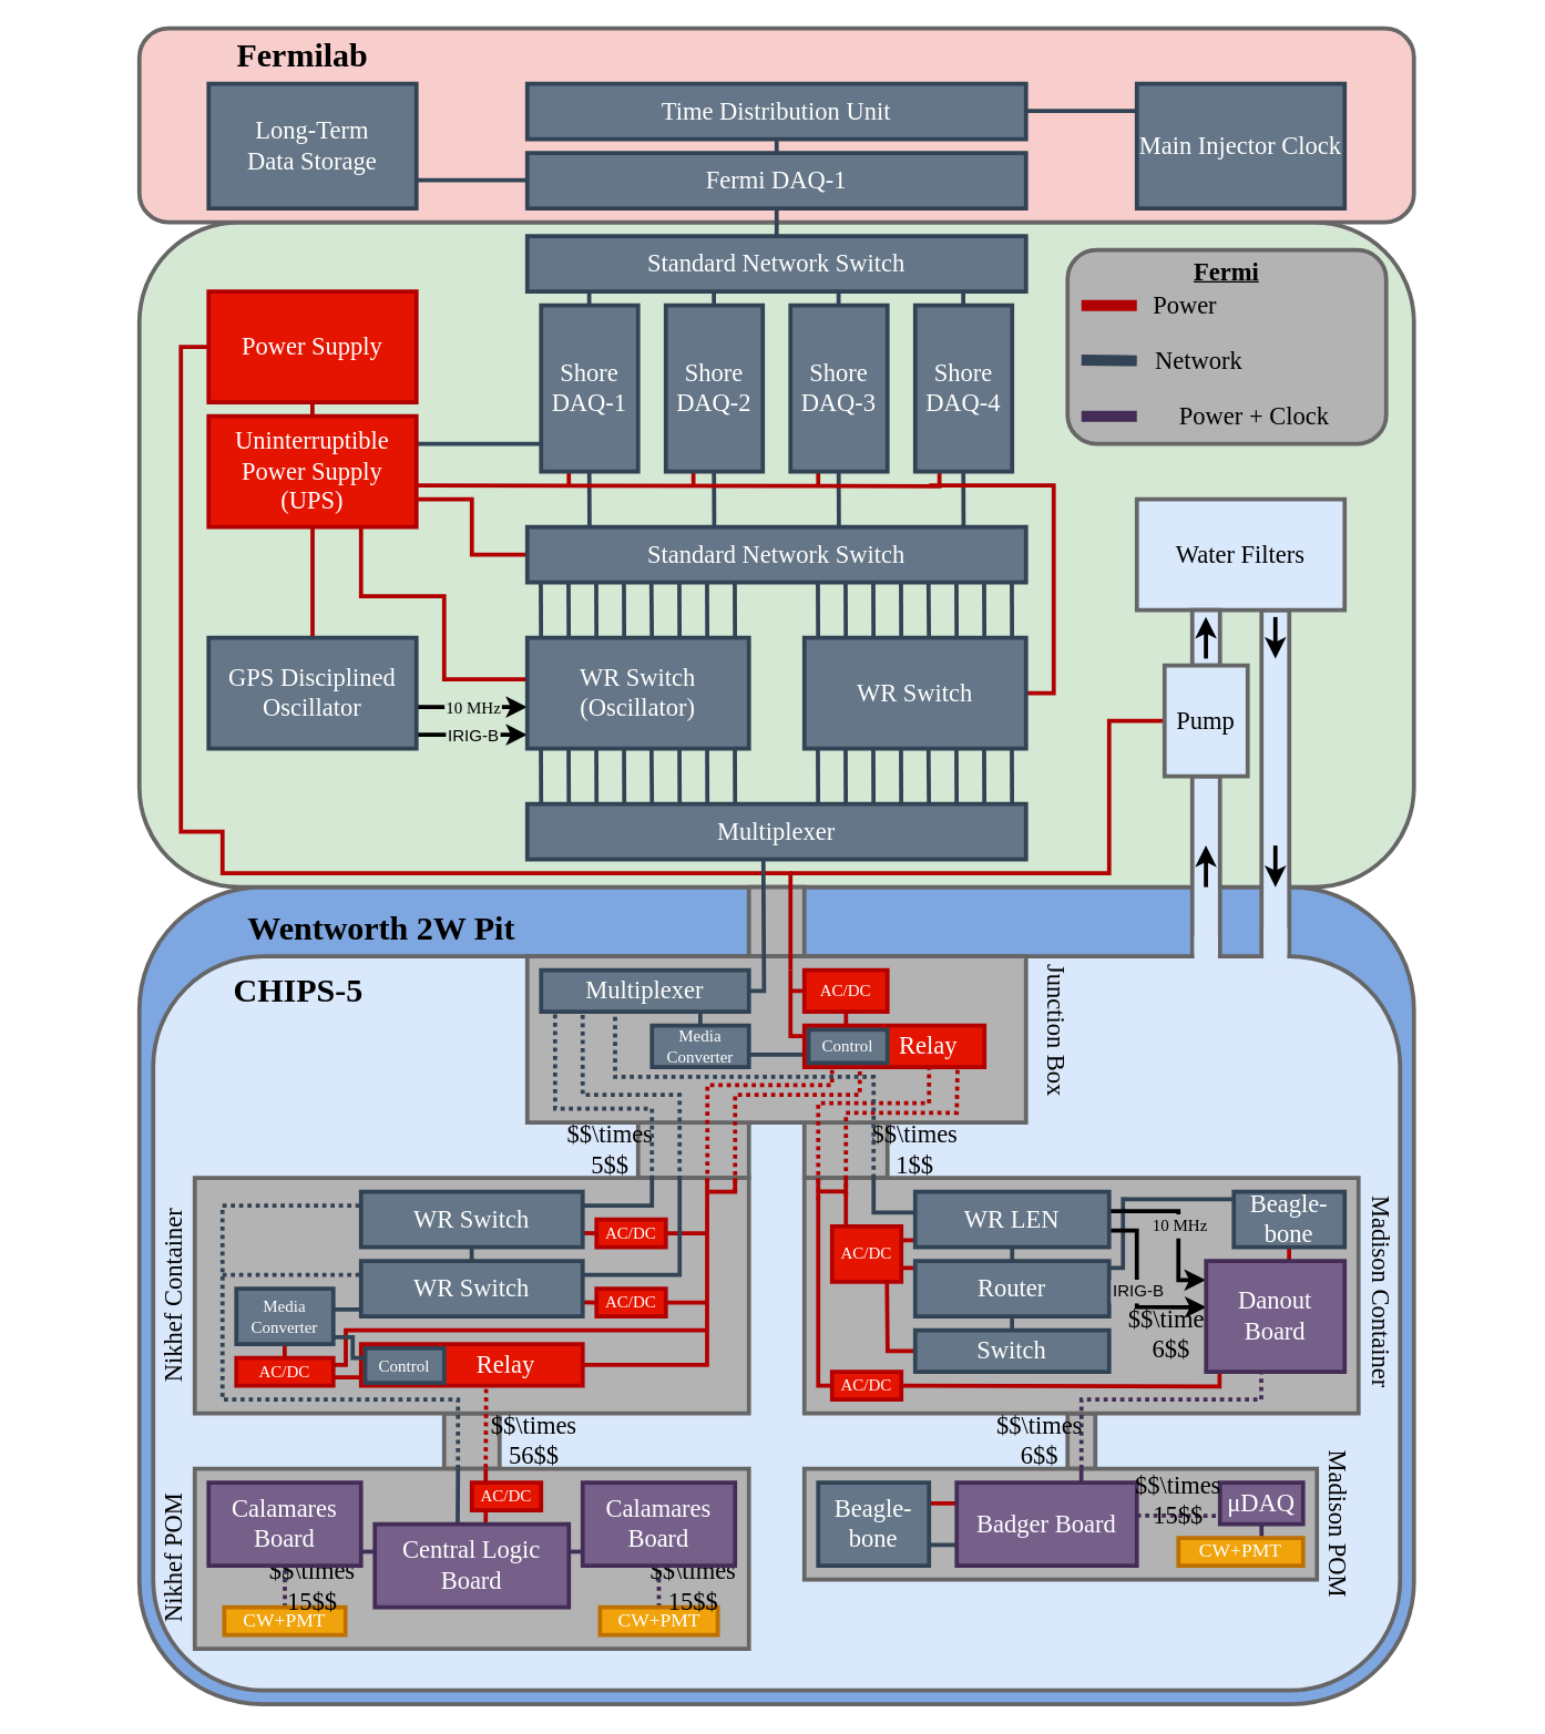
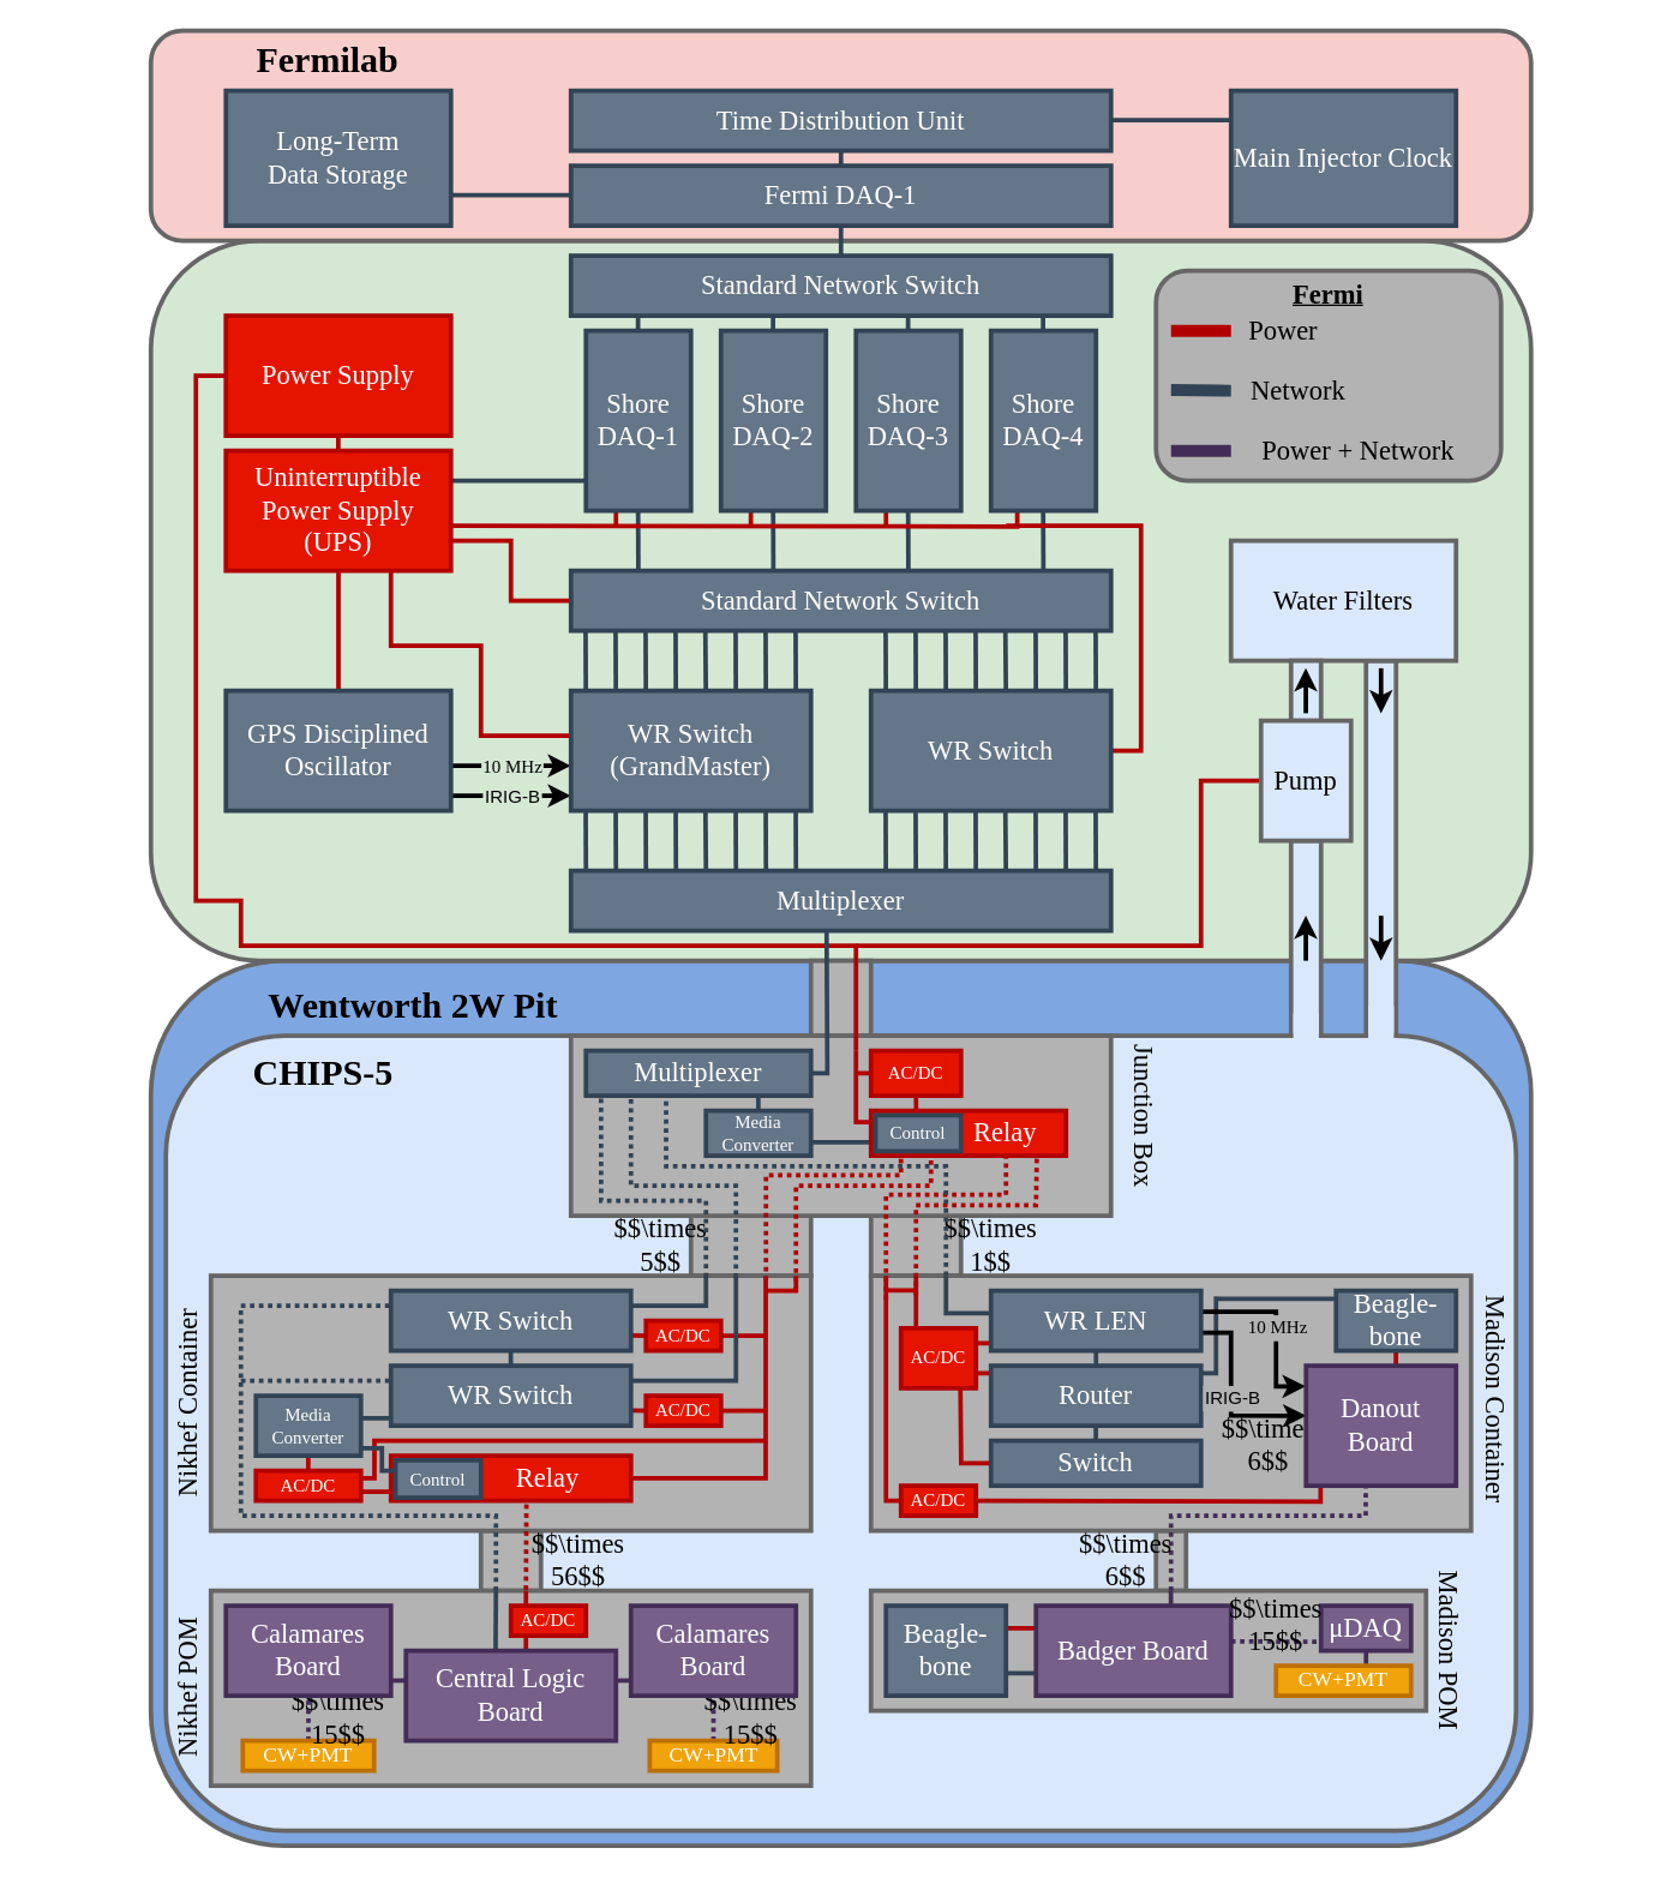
- <mxCell id="215" value="&lt;font style=&quot;font-size: 18px&quot; face=&quot;lmodern&quot;&gt;Power + Clock&lt;br&gt;&lt;/font&gt;" style="text;html=1;strokeColor=none;fillColor=none;align=center;verticalAlign=middle;whiteSpace=wrap;rounded=0;" parent="1" vertex="1"><mxGeometry x="820" y="290" width="170" height="20" as="geometry" /></mxCell>
+ <mxCell id="215" value="&lt;font style=&quot;font-size: 18px&quot; face=&quot;lmodern&quot;&gt;Power + Network&lt;br&gt;&lt;/font&gt;" style="text;html=1;strokeColor=none;fillColor=none;align=center;verticalAlign=middle;whiteSpace=wrap;rounded=0;" parent="1" vertex="1"><mxGeometry x="820" y="290" width="170" height="20" as="geometry" /></mxCell>
- <mxCell id="114" value="&lt;font style=&quot;font-size: 18px&quot; face=&quot;lmodern&quot;&gt;WR Switch (&lt;/font&gt;&lt;font style=&quot;font-size: 18px&quot; face=&quot;lmodern&quot;&gt;&lt;font style=&quot;font-size: 18px&quot; face=&quot;lmodern&quot;&gt;Oscillator&lt;/font&gt;)&lt;br&gt;&lt;/font&gt;" style="rounded=0;whiteSpace=wrap;html=1;fillColor=#647687;strokeWidth=3;fontColor=#ffffff;strokeColor=#314354;" parent="1" vertex="1"><mxGeometry x="380" y="460" width="160" height="80" as="geometry" /></mxCell>
+ <mxCell id="114" value="&lt;font style=&quot;font-size: 18px&quot; face=&quot;lmodern&quot;&gt;WR Switch (&lt;/font&gt;&lt;font style=&quot;font-size: 18px&quot; face=&quot;lmodern&quot;&gt;&lt;font style=&quot;font-size: 18px&quot; face=&quot;lmodern&quot;&gt;GrandMaster&lt;/font&gt;)&lt;br&gt;&lt;/font&gt;" style="rounded=0;whiteSpace=wrap;html=1;fillColor=#647687;strokeWidth=3;fontColor=#ffffff;strokeColor=#314354;" parent="1" vertex="1"><mxGeometry x="380" y="460" width="160" height="80" as="geometry" /></mxCell>
